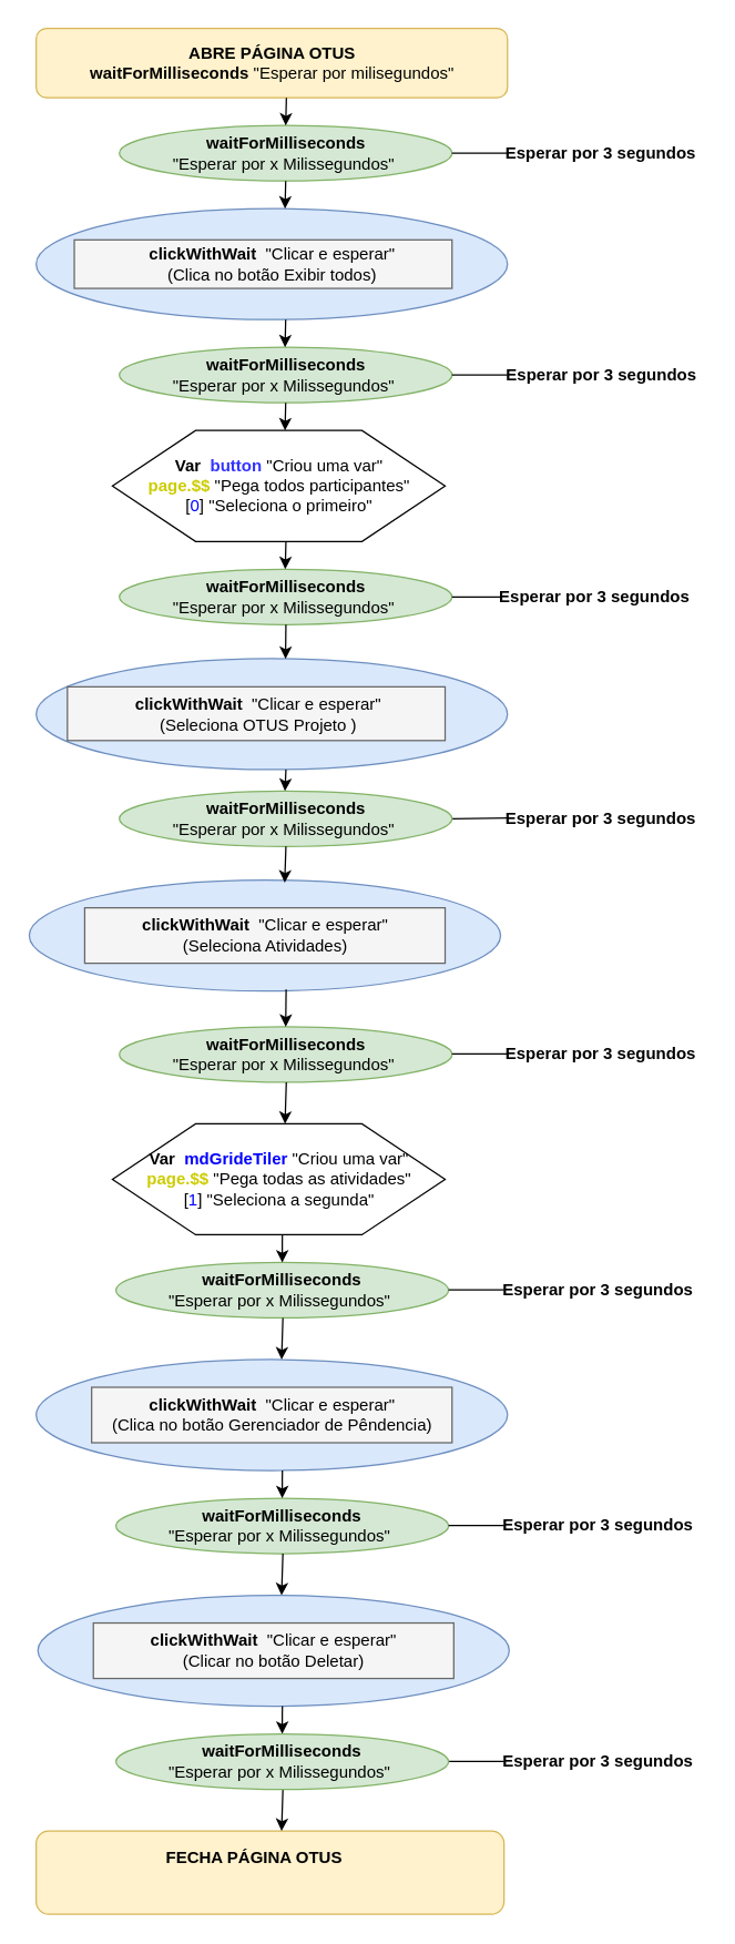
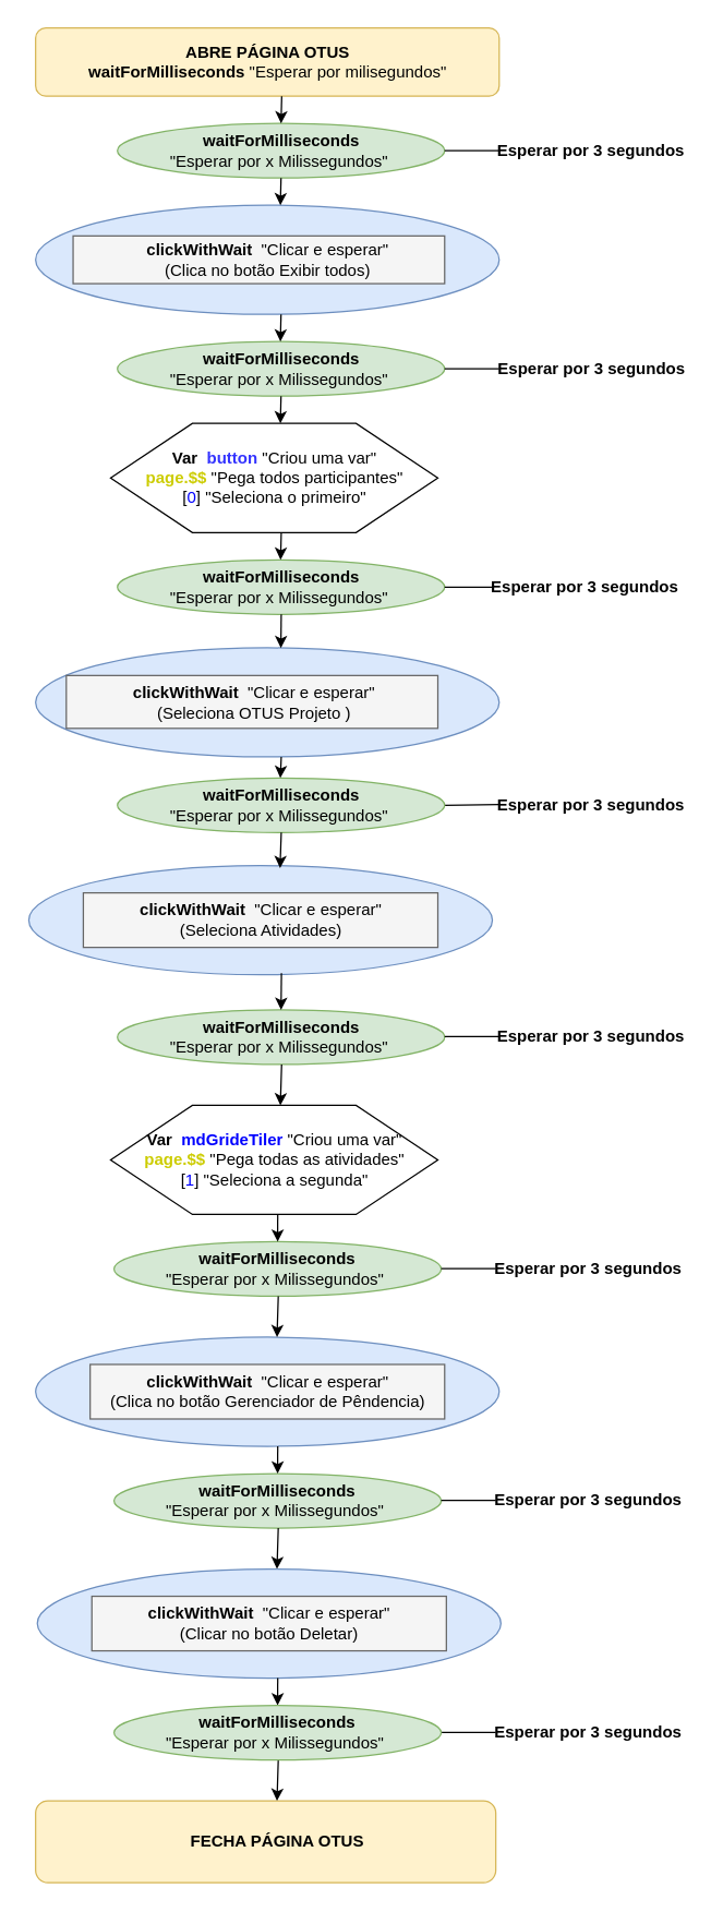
- <mxCell id="20" value="&lt;b&gt;FECHA PÁGINA OTUS&lt;/b&gt;" style="text;html=1;strokeColor=none;fillColor=none;align=center;verticalAlign=middle;whiteSpace=wrap;rounded=0;" parent="1" vertex="1"><mxGeometry x="68" y="1325" width="230" height="30" as="geometry" /></mxCell>
+ <mxCell id="20" value="&lt;b&gt;FECHA PÁGINA OTUS&lt;/b&gt;" style="text;html=1;strokeColor=none;fillColor=none;align=center;verticalAlign=middle;whiteSpace=wrap;rounded=0;" parent="1" vertex="1"><mxGeometry x="88" y="1335" width="230" height="30" as="geometry" /></mxCell>
